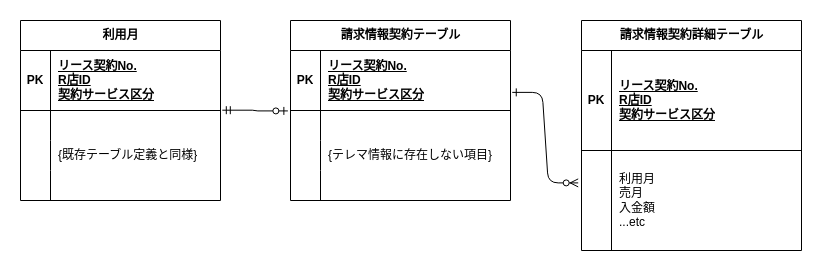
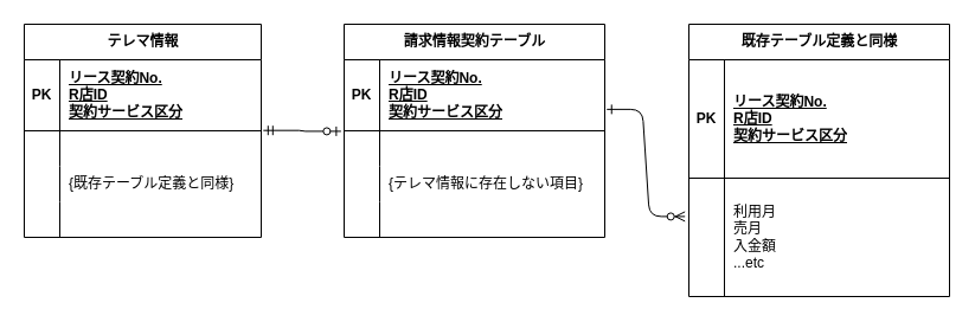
- <mxCell id="3" value="利用月" style="shape=table;startSize=30;container=1;collapsible=1;childLayout=tableLayout;fixedRows=1;rowLines=0;fontStyle=1;align=center;resizeLast=1;html=1;" vertex="1" parent="1"><mxGeometry x="20" y="20" width="200" height="180" as="geometry" /></mxCell>
+ <mxCell id="3" value="テレマ情報" style="shape=table;startSize=30;container=1;collapsible=1;childLayout=tableLayout;fixedRows=1;rowLines=0;fontStyle=1;align=center;resizeLast=1;html=1;" vertex="1" parent="1"><mxGeometry x="20" y="20" width="200" height="180" as="geometry" /></mxCell>
- <mxCell id="30" value="請求情報契約詳細テーブル" style="shape=table;startSize=30;container=1;collapsible=1;childLayout=tableLayout;fixedRows=1;rowLines=0;fontStyle=1;align=center;resizeLast=1;html=1;" vertex="1" parent="1"><mxGeometry x="581" y="20" width="220" height="230" as="geometry" /></mxCell>
+ <mxCell id="30" value="既存テーブル定義と同様" style="shape=table;startSize=30;container=1;collapsible=1;childLayout=tableLayout;fixedRows=1;rowLines=0;fontStyle=1;align=center;resizeLast=1;html=1;" vertex="1" parent="1"><mxGeometry x="581" y="20" width="220" height="230" as="geometry" /></mxCell>
